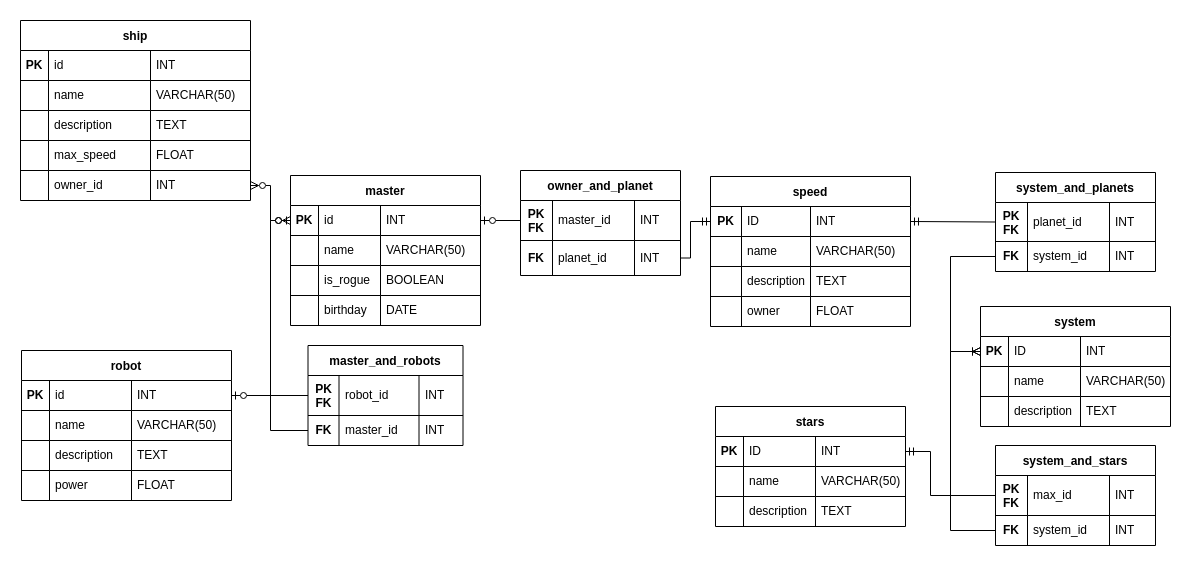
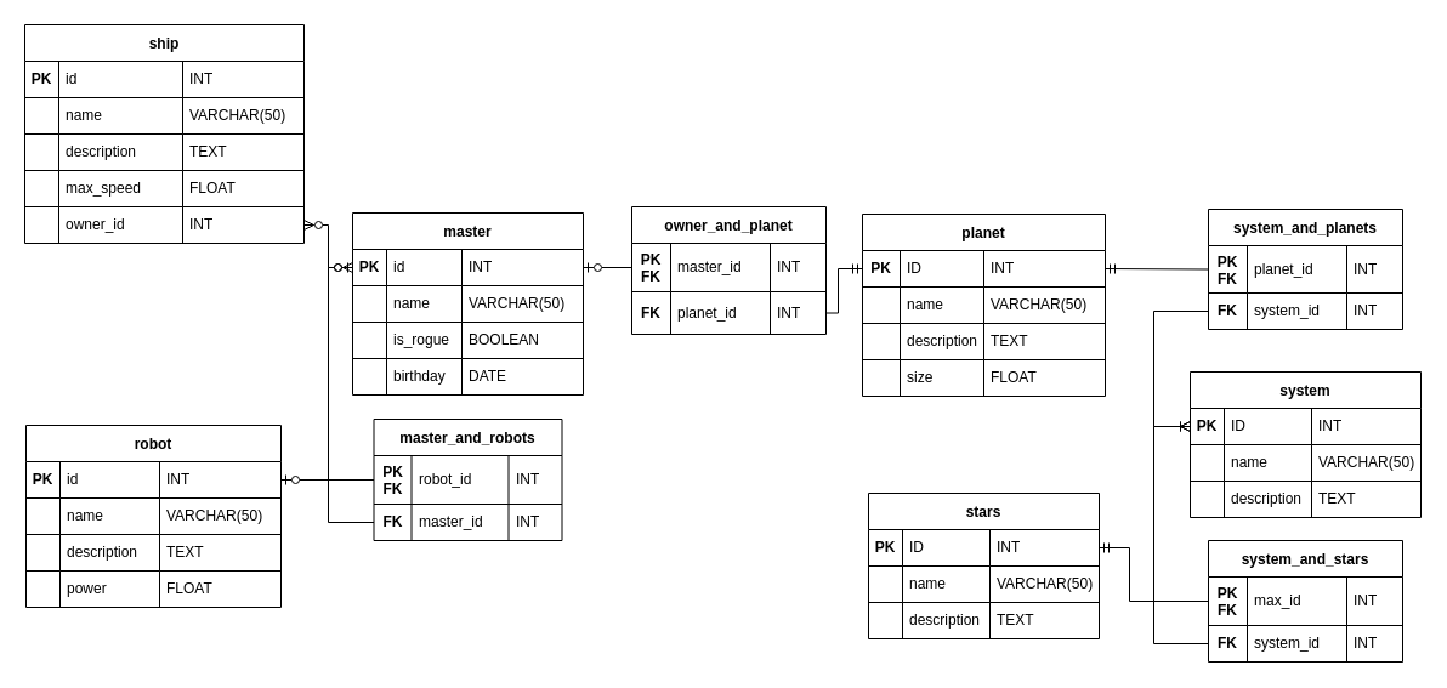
- <mxCell id="70" value="speed" style="shape=table;startSize=30;container=1;collapsible=0;childLayout=tableLayout;strokeColor=default;fontSize=12;fontStyle=1" vertex="1" parent="1"><mxGeometry x="710" y="176" width="200" height="150" as="geometry" /></mxCell>
+ <mxCell id="70" value="planet" style="shape=table;startSize=30;container=1;collapsible=0;childLayout=tableLayout;strokeColor=default;fontSize=12;fontStyle=1" vertex="1" parent="1"><mxGeometry x="710" y="176" width="200" height="150" as="geometry" /></mxCell>
- <mxCell id="85" value="owner" style="shape=partialRectangle;html=1;whiteSpace=wrap;connectable=0;strokeColor=inherit;overflow=hidden;fillColor=none;top=0;left=0;bottom=0;right=0;pointerEvents=1;fontSize=12;align=left;spacing=6;" vertex="1" parent="83"><mxGeometry x="31" width="69" height="30" as="geometry"><mxRectangle width="69" height="30" as="alternateBounds" /></mxGeometry></mxCell>
+ <mxCell id="85" value="size" style="shape=partialRectangle;html=1;whiteSpace=wrap;connectable=0;strokeColor=inherit;overflow=hidden;fillColor=none;top=0;left=0;bottom=0;right=0;pointerEvents=1;fontSize=12;align=left;spacing=6;" vertex="1" parent="83"><mxGeometry x="31" width="69" height="30" as="geometry"><mxRectangle width="69" height="30" as="alternateBounds" /></mxGeometry></mxCell>
